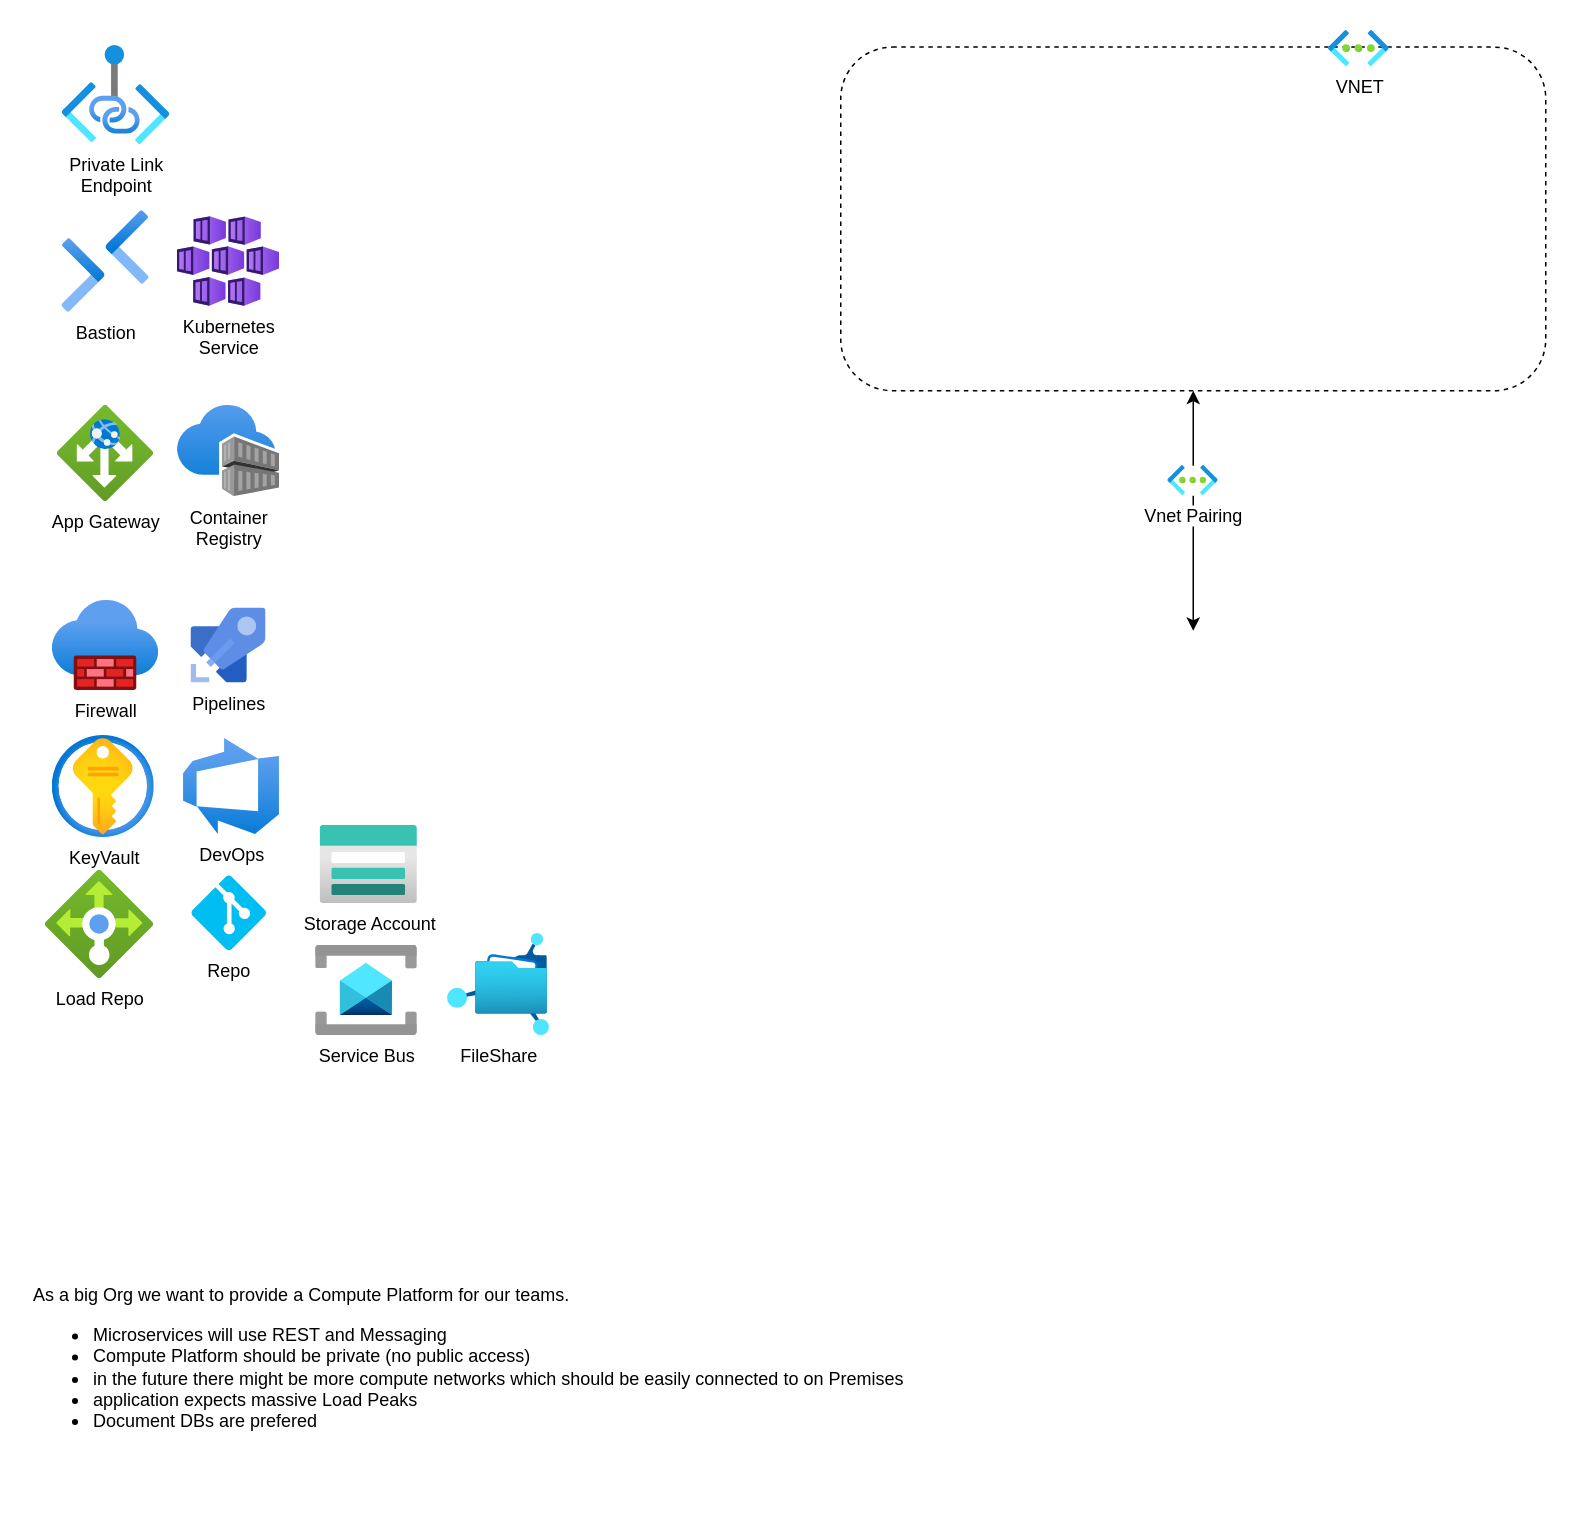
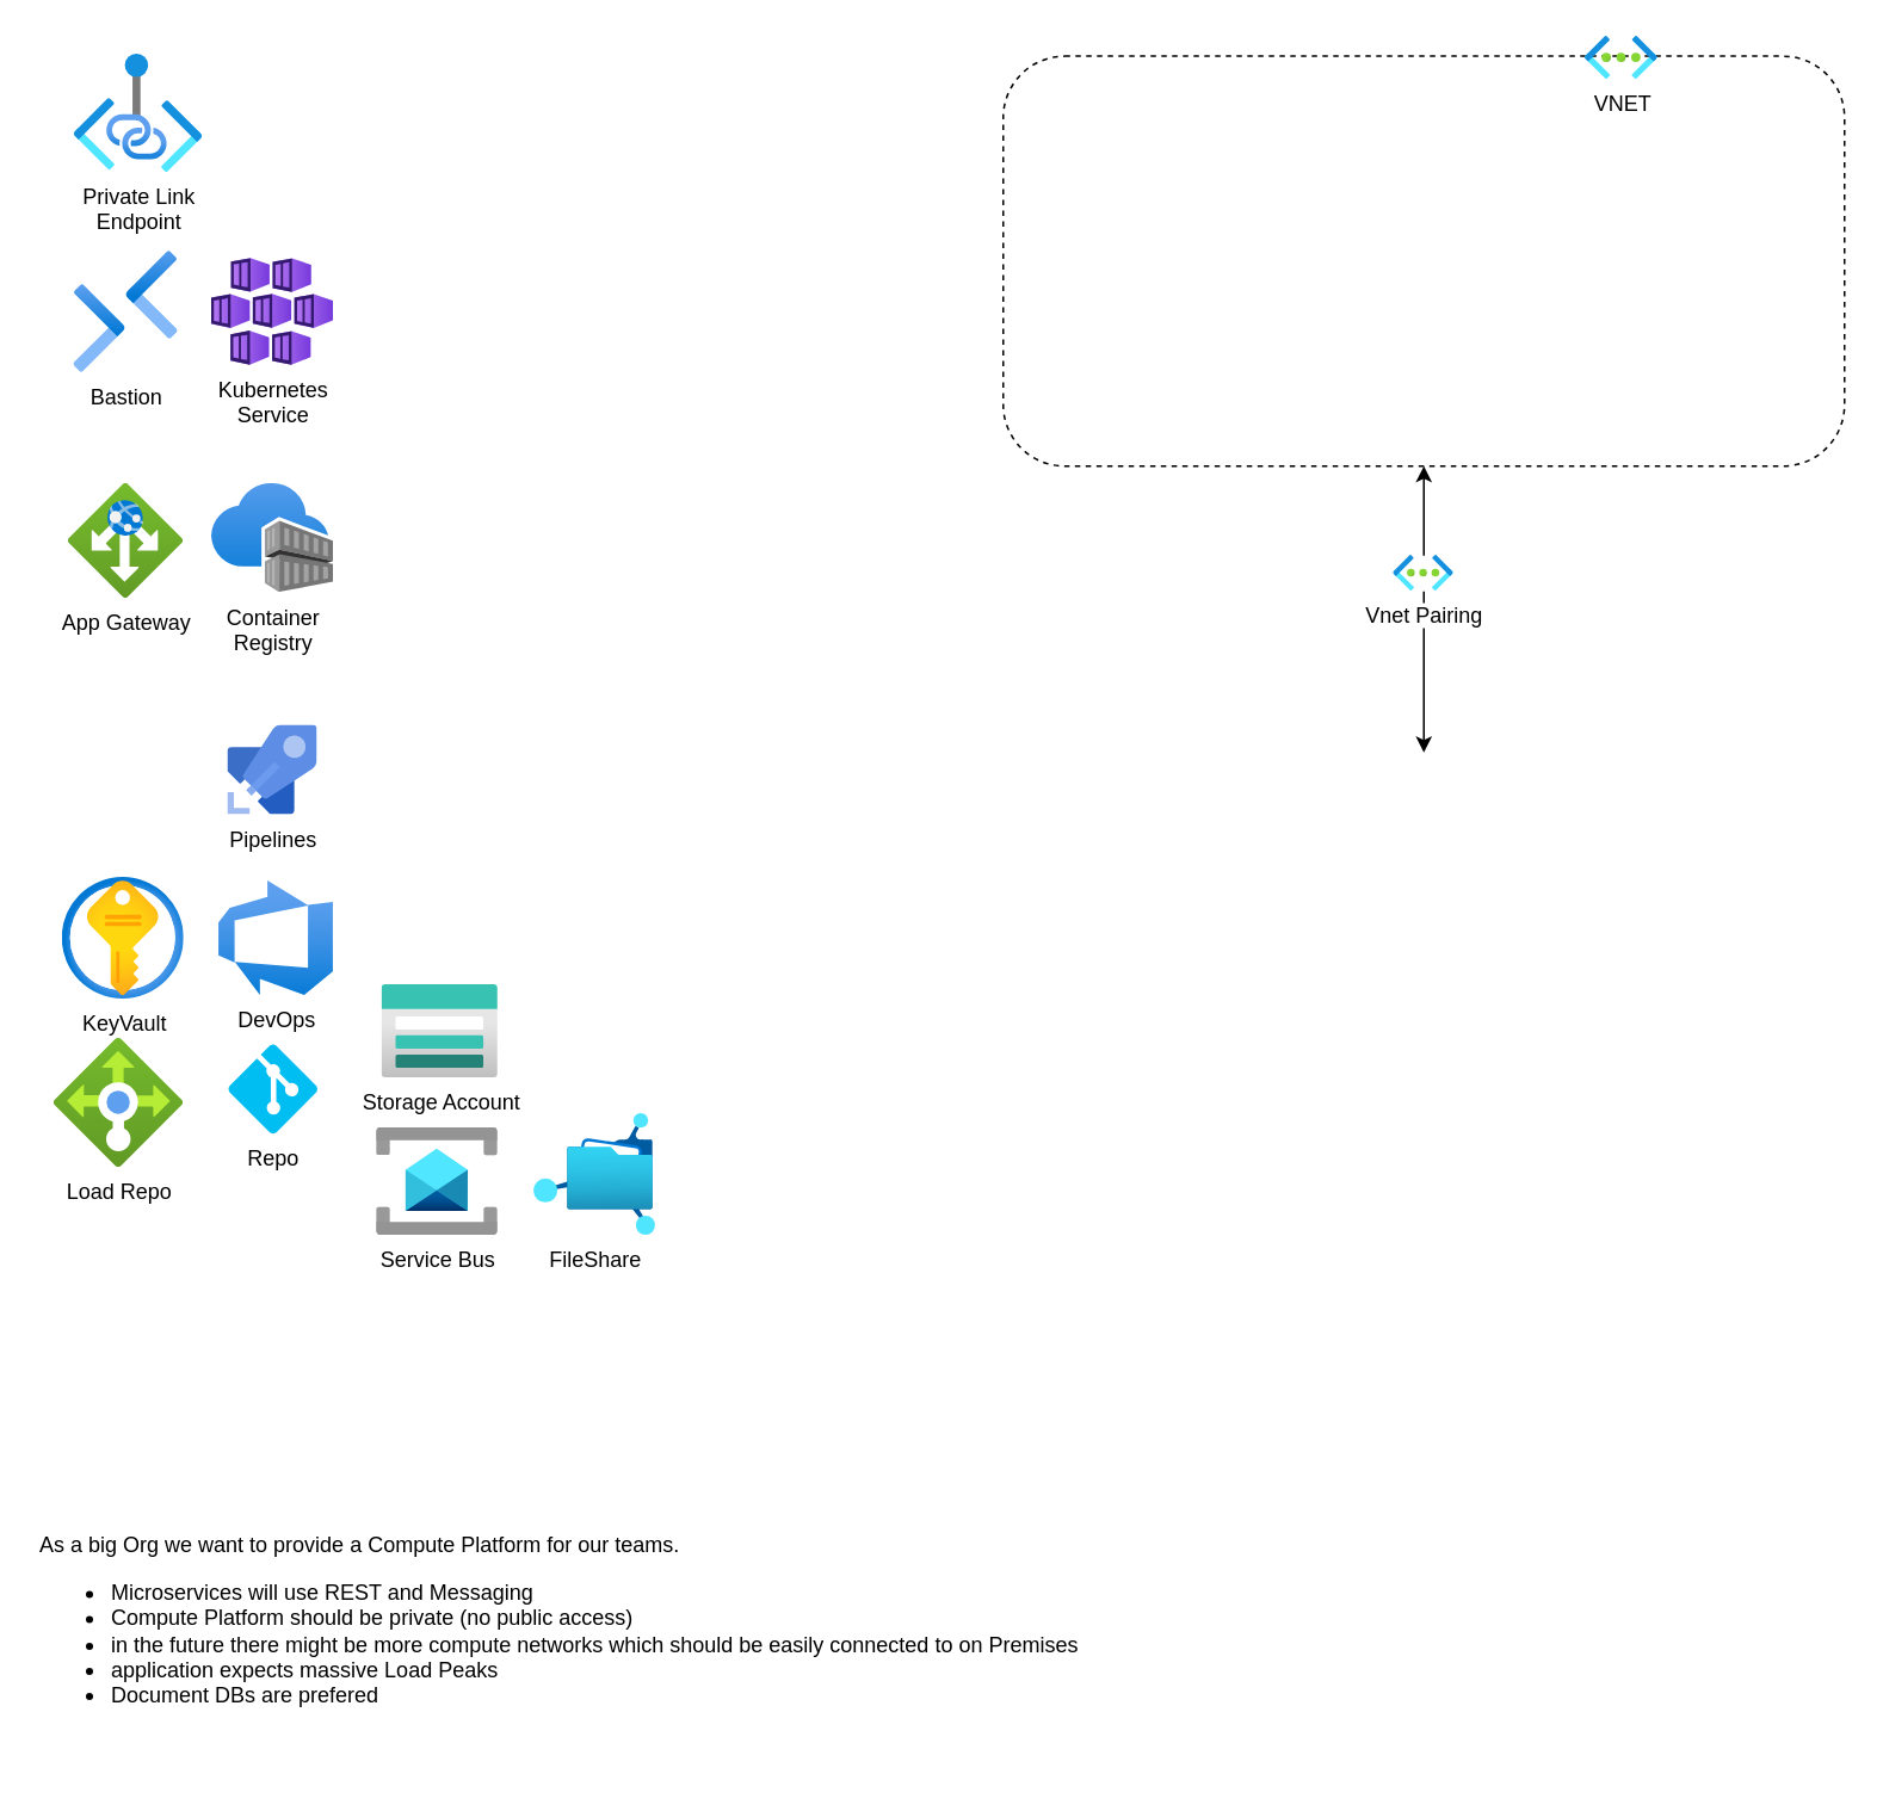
- <mxCell id="6" value="Firewall" style="aspect=fixed;html=1;points=[];align=center;image;fontSize=12;image=img/lib/azure2/networking/Firewalls.svg;" vertex="1" parent="1"><mxGeometry x="34.5" y="400" width="71" height="60" as="geometry" /></mxCell>
